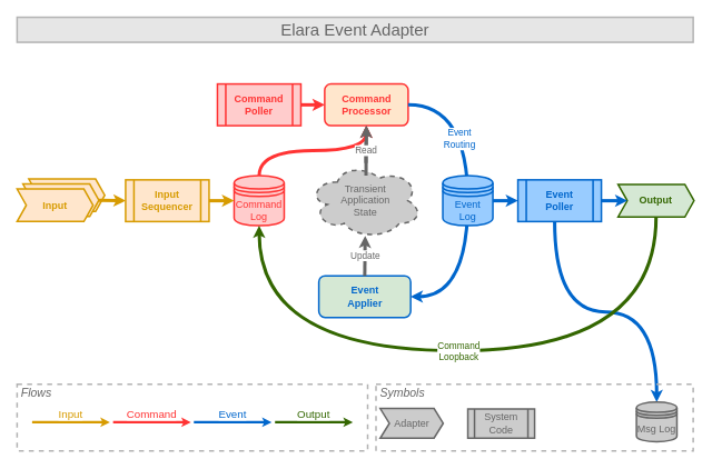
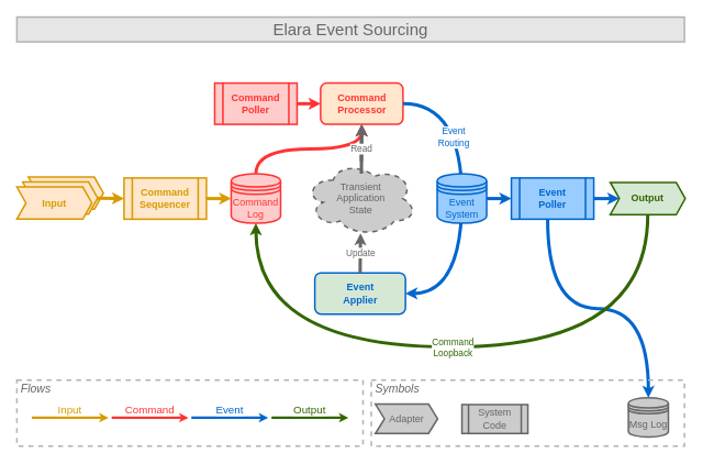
- <mxCell id="39" value="Elara Event Adapter" style="text;html=1;align=center;verticalAlign=middle;whiteSpace=wrap;rounded=0;fontSize=20;fontColor=#666666;spacingTop=6;spacingBottom=6;strokeWidth=2;strokeColor=#B3B3B3;fillColor=#E6E6E6;" parent="1" vertex="1"><mxGeometry x="20" y="20" width="810" height="30" as="geometry" /></mxCell>
+ <mxCell id="39" value="Elara Event Sourcing" style="text;html=1;align=center;verticalAlign=middle;whiteSpace=wrap;rounded=0;fontSize=20;fontColor=#666666;spacingTop=6;spacingBottom=6;strokeWidth=2;strokeColor=#B3B3B3;fillColor=#E6E6E6;" parent="1" vertex="1"><mxGeometry x="20" y="20" width="810" height="30" as="geometry" /></mxCell>
- <mxCell id="9" value="&lt;b&gt;Input&lt;br&gt;Sequencer&lt;/b&gt;" style="shape=process;whiteSpace=wrap;html=1;backgroundOutline=1;strokeColor=#d79b00;strokeWidth=2;fillColor=#ffe6cc;align=center;fontColor=#D79B00;" parent="1" vertex="1"><mxGeometry x="150" y="215" width="100" height="50" as="geometry" /></mxCell>
+ <mxCell id="9" value="&lt;b&gt;Command&lt;br&gt;Sequencer&lt;/b&gt;" style="shape=process;whiteSpace=wrap;html=1;backgroundOutline=1;strokeColor=#d79b00;strokeWidth=2;fillColor=#ffe6cc;align=center;fontColor=#D79B00;" parent="1" vertex="1"><mxGeometry x="150" y="215" width="100" height="50" as="geometry" /></mxCell>
- <mxCell id="21" value="Event&lt;br&gt;Log" style="shape=datastore;whiteSpace=wrap;html=1;strokeColor=#0066CC;strokeWidth=2;fillColor=#99CCFF;align=center;fontColor=#0066CC;" parent="1" vertex="1"><mxGeometry x="530" y="210" width="60" height="60" as="geometry" /></mxCell>
+ <mxCell id="21" value="Event&lt;br&gt;System" style="shape=datastore;whiteSpace=wrap;html=1;strokeColor=#0066CC;strokeWidth=2;fillColor=#99CCFF;align=center;fontColor=#0066CC;" parent="1" vertex="1"><mxGeometry x="530" y="210" width="60" height="60" as="geometry" /></mxCell>
